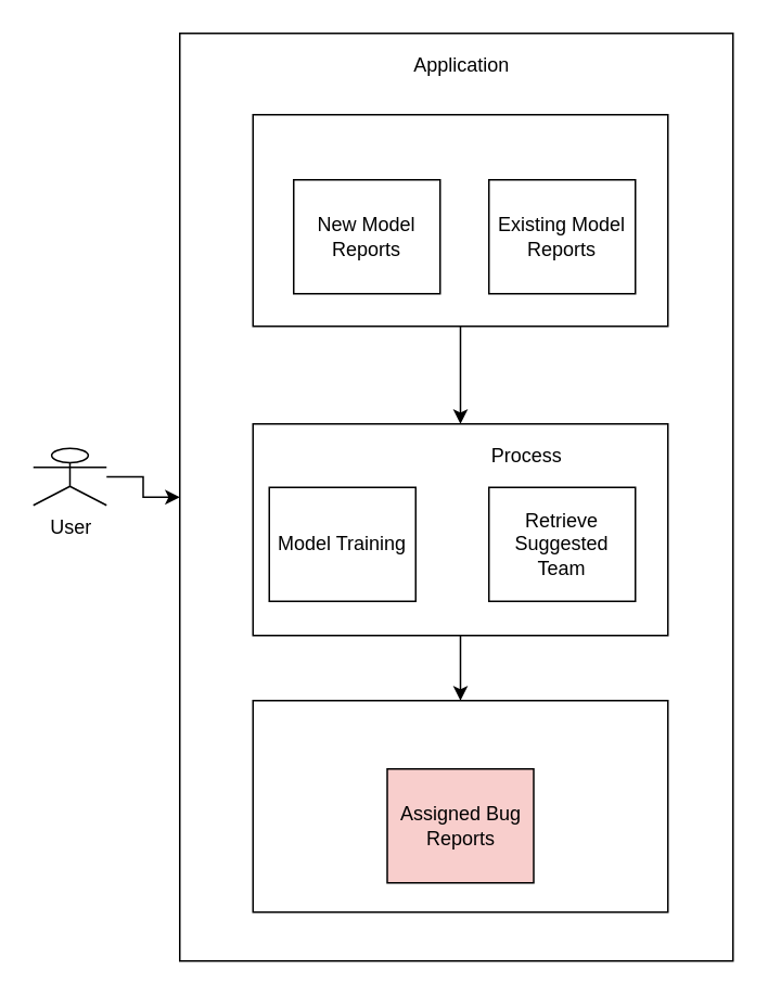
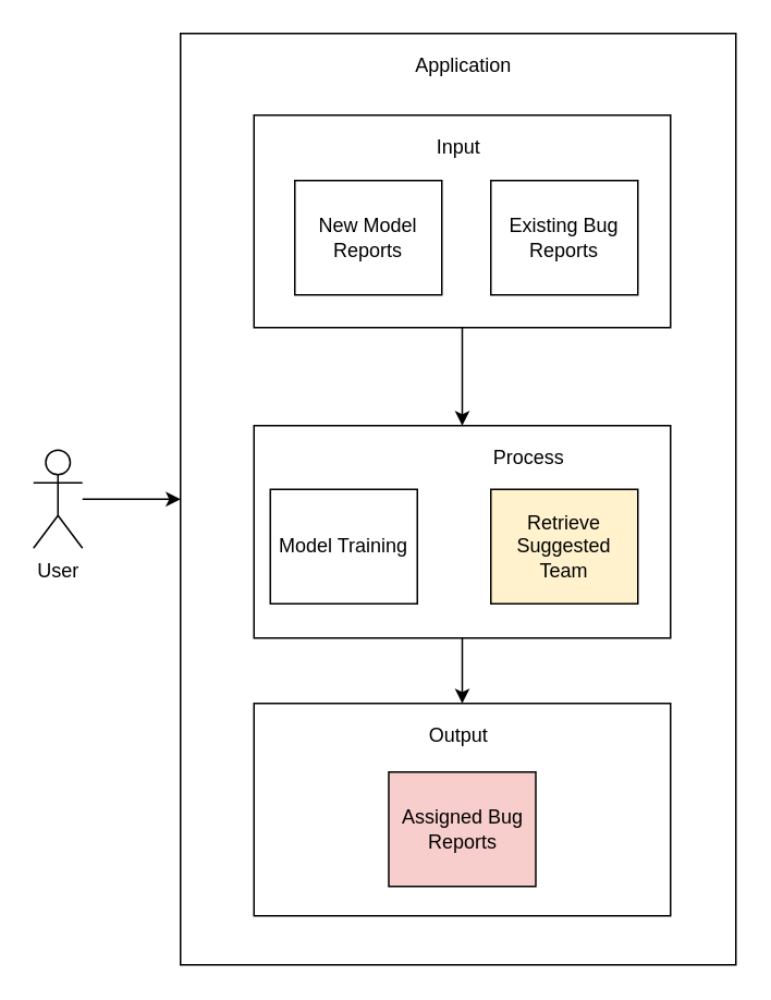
+ <mxCell id="14" value="Input" style="text;html=1;align=center;verticalAlign=middle;resizable=0;points=[];autosize=1;strokeColor=none;fillColor=none;" vertex="1" parent="1"><mxGeometry x="260" y="80" width="40" height="20" as="geometry" /></mxCell>
- <mxCell id="10" value="Existing Model Reports" style="rounded=0;whiteSpace=wrap;html=1;" vertex="1" parent="1"><mxGeometry x="300" y="110" width="90" height="70" as="geometry" /></mxCell>
+ <mxCell id="10" value="Existing Bug Reports" style="rounded=0;whiteSpace=wrap;html=1;" vertex="1" parent="1"><mxGeometry x="300" y="110" width="90" height="70" as="geometry" /></mxCell>
- <mxCell id="18" value="User" style="shape=umlActor;verticalLabelPosition=bottom;verticalAlign=top;html=1;outlineConnect=0;" vertex="1" parent="1"><mxGeometry x="20" y="275" width="45" height="35" as="geometry" /></mxCell>
+ <mxCell id="18" value="User" style="shape=umlActor;verticalLabelPosition=bottom;verticalAlign=top;html=1;outlineConnect=0;" vertex="1" parent="1"><mxGeometry x="20" y="275" width="30" height="60" as="geometry" /></mxCell>
- <mxCell id="12" value="Retrieve Suggested Team" style="rounded=0;whiteSpace=wrap;html=1;" vertex="1" parent="1"><mxGeometry x="300" y="299" width="90" height="70" as="geometry" /></mxCell>
+ <mxCell id="12" value="Retrieve Suggested Team" style="rounded=0;whiteSpace=wrap;html=1;fillColor=#fff2cc;" vertex="1" parent="1"><mxGeometry x="300" y="299" width="90" height="70" as="geometry" /></mxCell>
+ <mxCell id="16" value="Output" style="text;html=1;align=center;verticalAlign=middle;resizable=0;points=[];autosize=1;strokeColor=none;fillColor=none;" vertex="1" parent="1"><mxGeometry x="255" y="440" width="50" height="20" as="geometry" /></mxCell>
